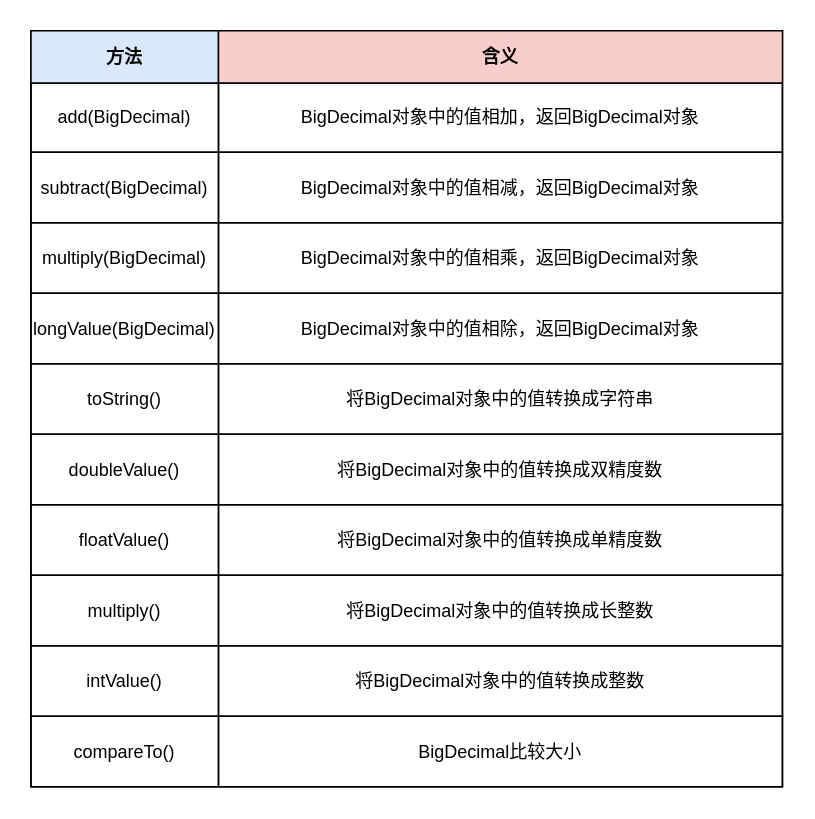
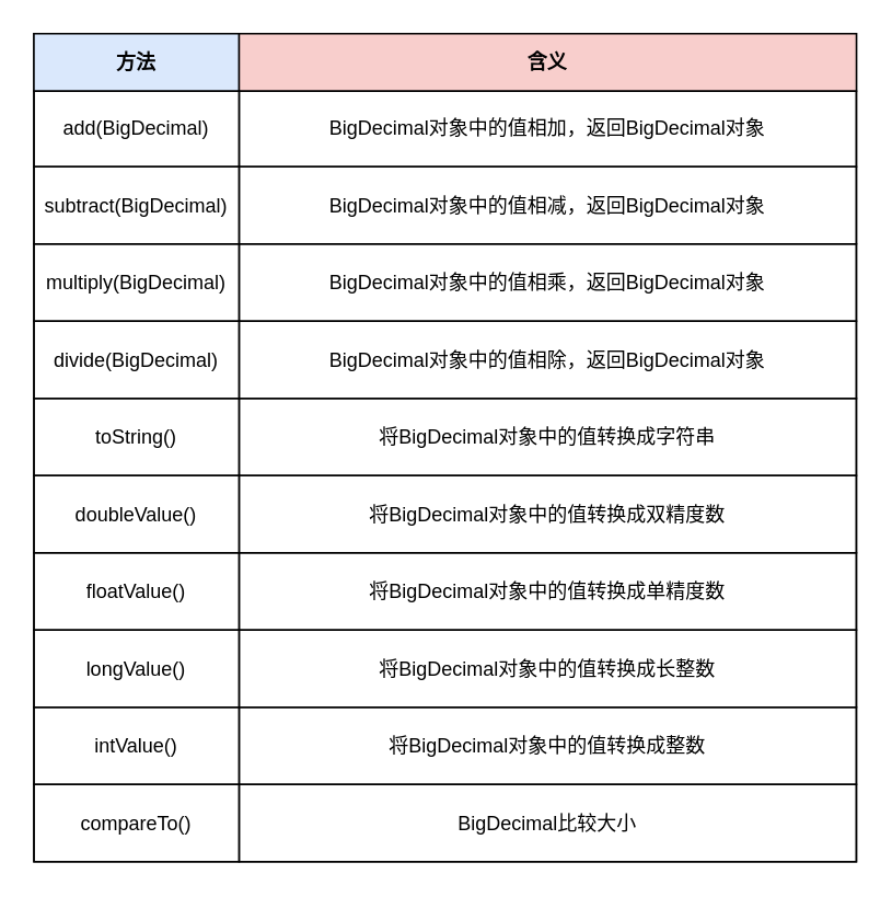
- <mxCell id="16" value="longValue(BigDecimal)" style="connectable=0;recursiveResize=0;strokeColor=inherit;fillColor=none;align=center;whiteSpace=wrap;html=1;" vertex="1" parent="15"><mxGeometry width="125" height="47" as="geometry"><mxRectangle width="125" height="47" as="alternateBounds" /></mxGeometry></mxCell>
+ <mxCell id="16" value="divide(BigDecimal)" style="connectable=0;recursiveResize=0;strokeColor=inherit;fillColor=none;align=center;whiteSpace=wrap;html=1;" vertex="1" parent="15"><mxGeometry width="125" height="47" as="geometry"><mxRectangle width="125" height="47" as="alternateBounds" /></mxGeometry></mxCell>
- <mxCell id="28" value="multiply()" style="connectable=0;recursiveResize=0;strokeColor=inherit;fillColor=none;align=center;whiteSpace=wrap;html=1;" vertex="1" parent="27"><mxGeometry width="125" height="47" as="geometry"><mxRectangle width="125" height="47" as="alternateBounds" /></mxGeometry></mxCell>
+ <mxCell id="28" value="longValue()" style="connectable=0;recursiveResize=0;strokeColor=inherit;fillColor=none;align=center;whiteSpace=wrap;html=1;" vertex="1" parent="27"><mxGeometry width="125" height="47" as="geometry"><mxRectangle width="125" height="47" as="alternateBounds" /></mxGeometry></mxCell>
